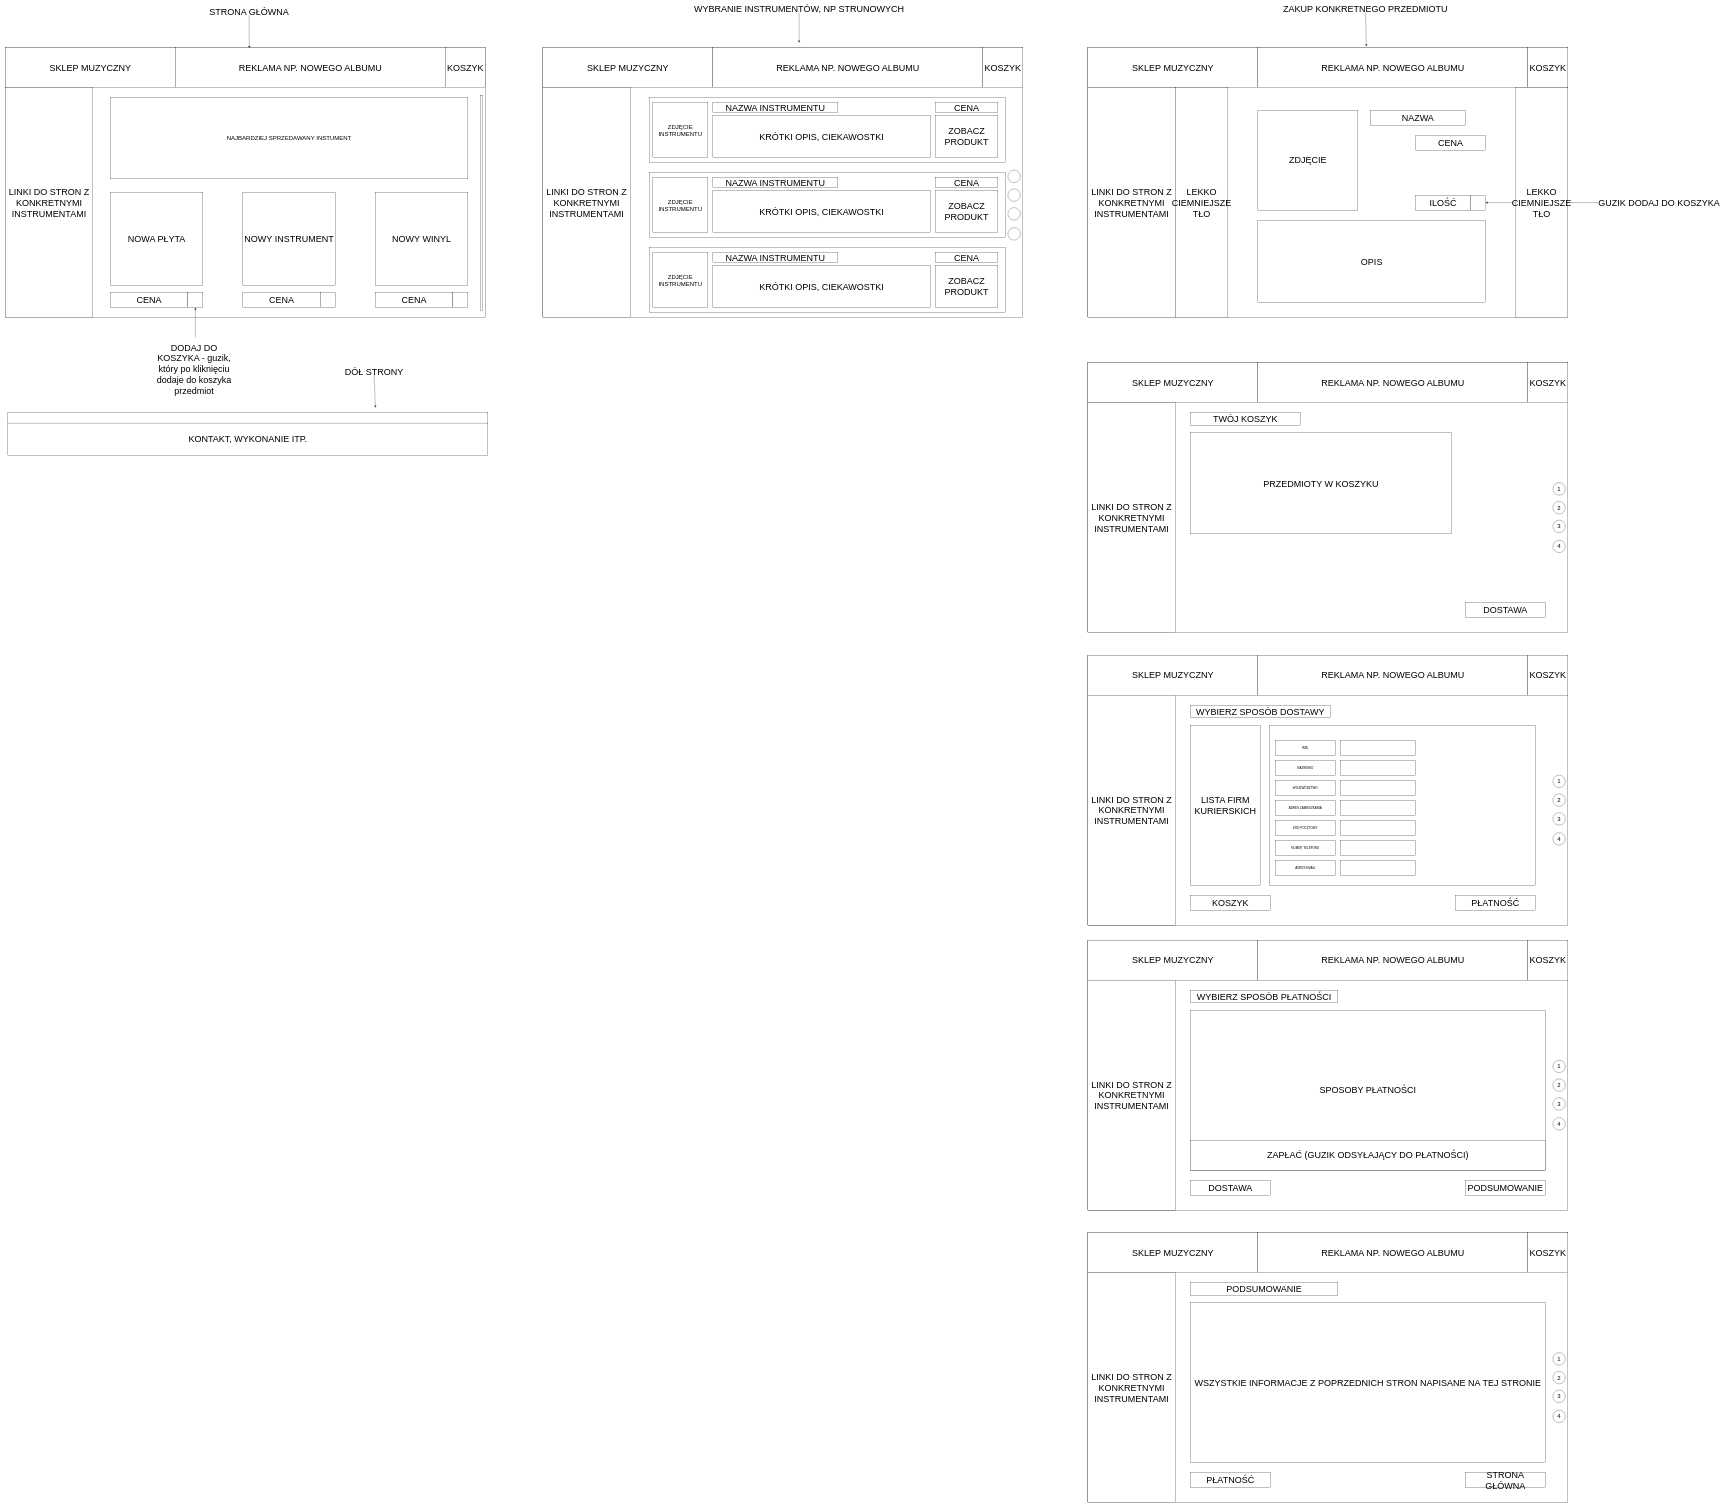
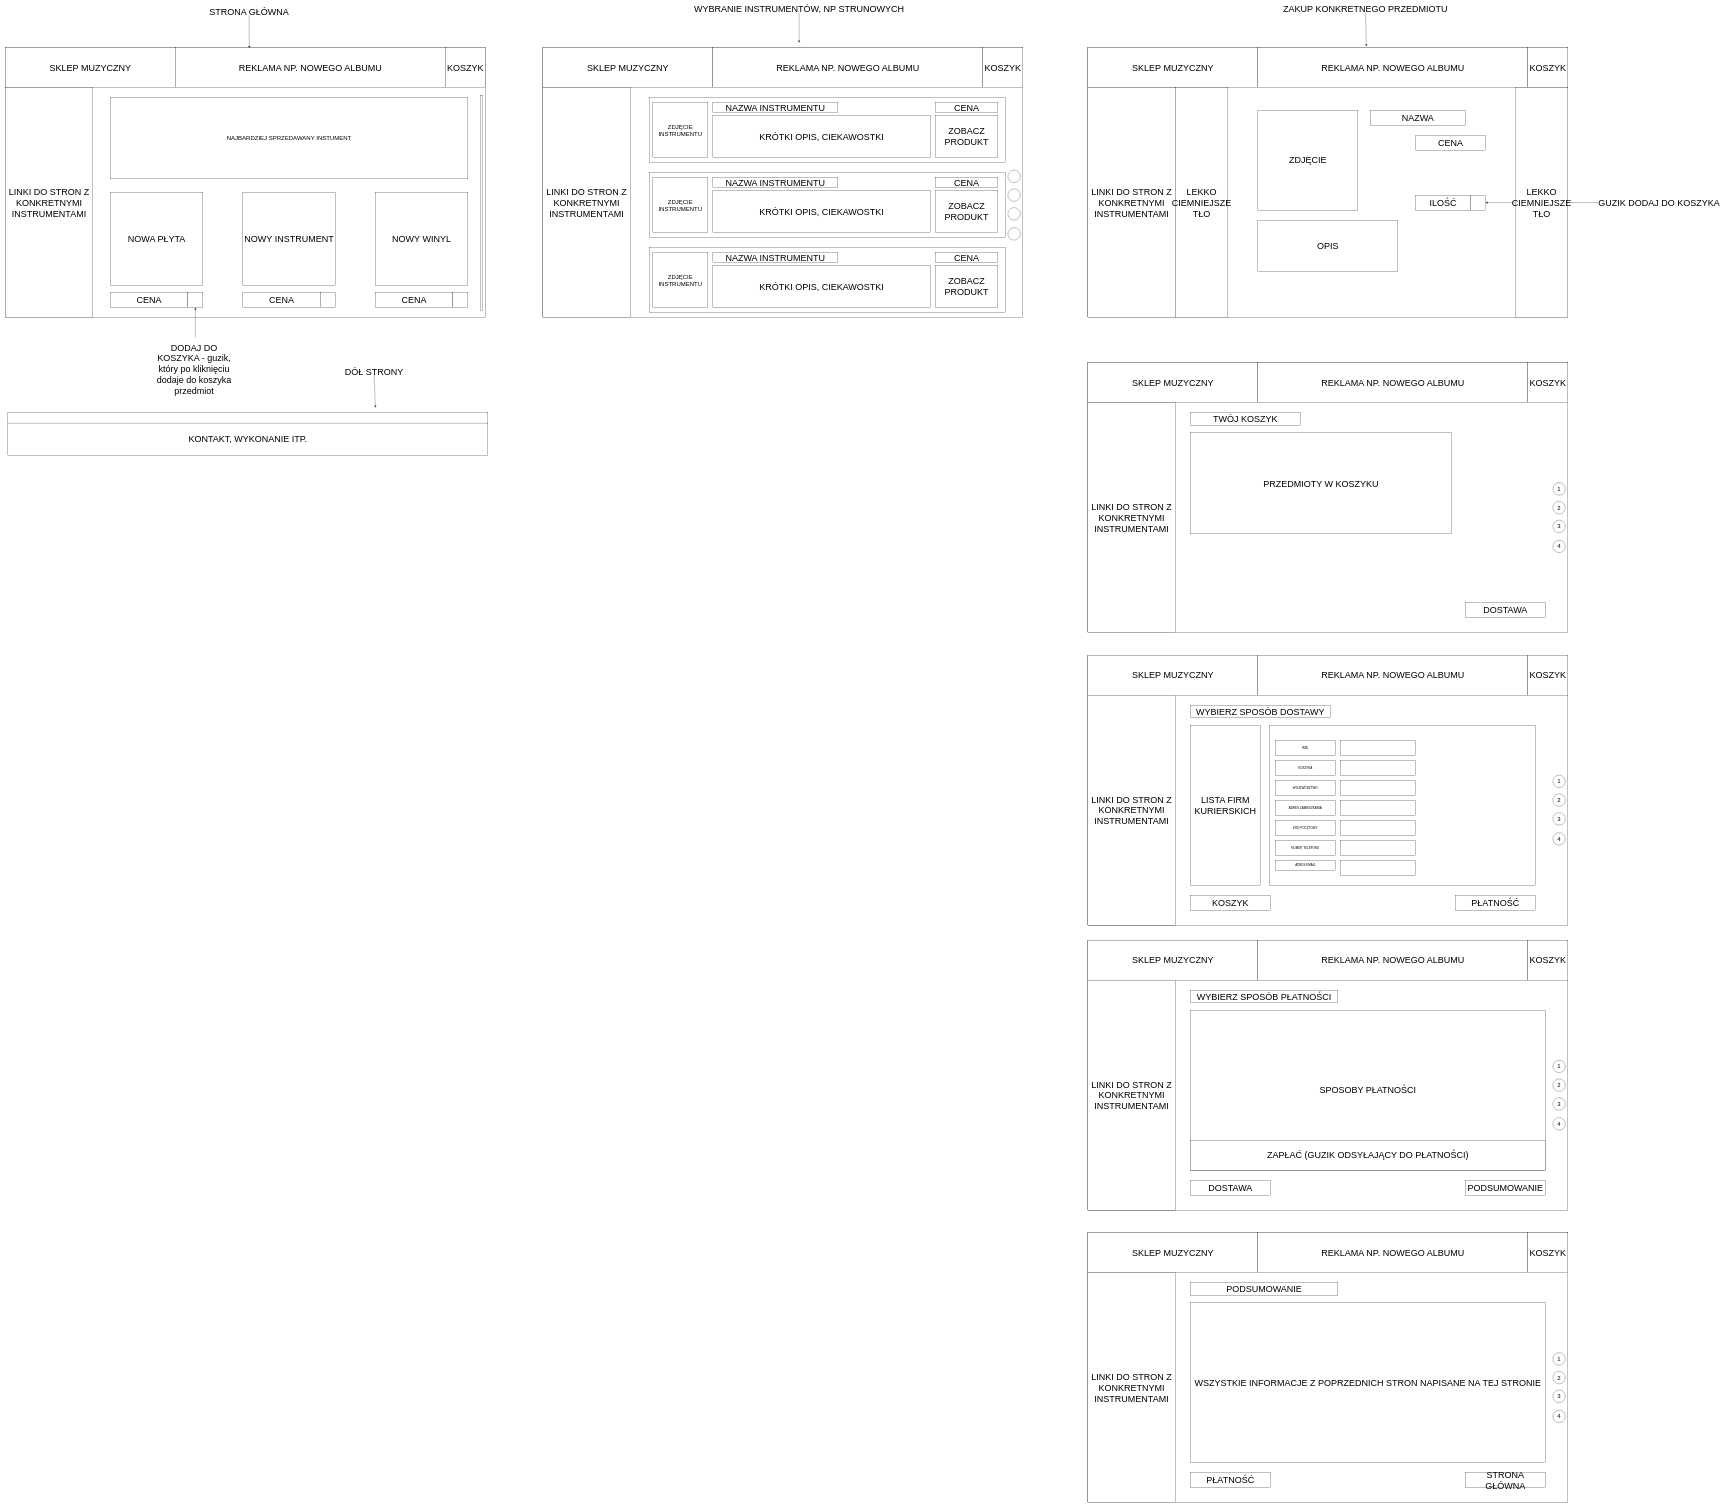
- <mxCell id="66" value="&lt;font style=&quot;font-size: 36px;&quot;&gt;OPIS&lt;/font&gt;" style="rounded=0;whiteSpace=wrap;html=1;" vertex="1" parent="1"><mxGeometry x="5030" y="880" width="911" height="330" as="geometry" /></mxCell>
+ <mxCell id="66" value="&lt;font style=&quot;font-size: 36px;&quot;&gt;OPIS&lt;/font&gt;" style="rounded=0;whiteSpace=wrap;html=1;" vertex="1" parent="1"><mxGeometry x="5030" y="880" width="560" height="205" as="geometry" /></mxCell>
- <mxCell id="105" value="NAZWISKO" style="rounded=0;whiteSpace=wrap;html=1;" vertex="1" parent="1"><mxGeometry x="5100" y="3040" width="240" height="60" as="geometry" /></mxCell>
+ <mxCell id="105" value="KOSZYKA" style="rounded=0;whiteSpace=wrap;html=1;" vertex="1" parent="1"><mxGeometry x="5100" y="3040" width="240" height="60" as="geometry" /></mxCell>
- <mxCell id="112" value="ADRES EMAIL" style="rounded=0;whiteSpace=wrap;html=1;" vertex="1" parent="1"><mxGeometry x="5100" y="3440" width="240" height="60" as="geometry" /></mxCell>
+ <mxCell id="112" value="ADRES EMAIL" style="rounded=0;whiteSpace=wrap;html=1;" vertex="1" parent="1"><mxGeometry x="5100" y="3440" width="240" height="40" as="geometry" /></mxCell>
